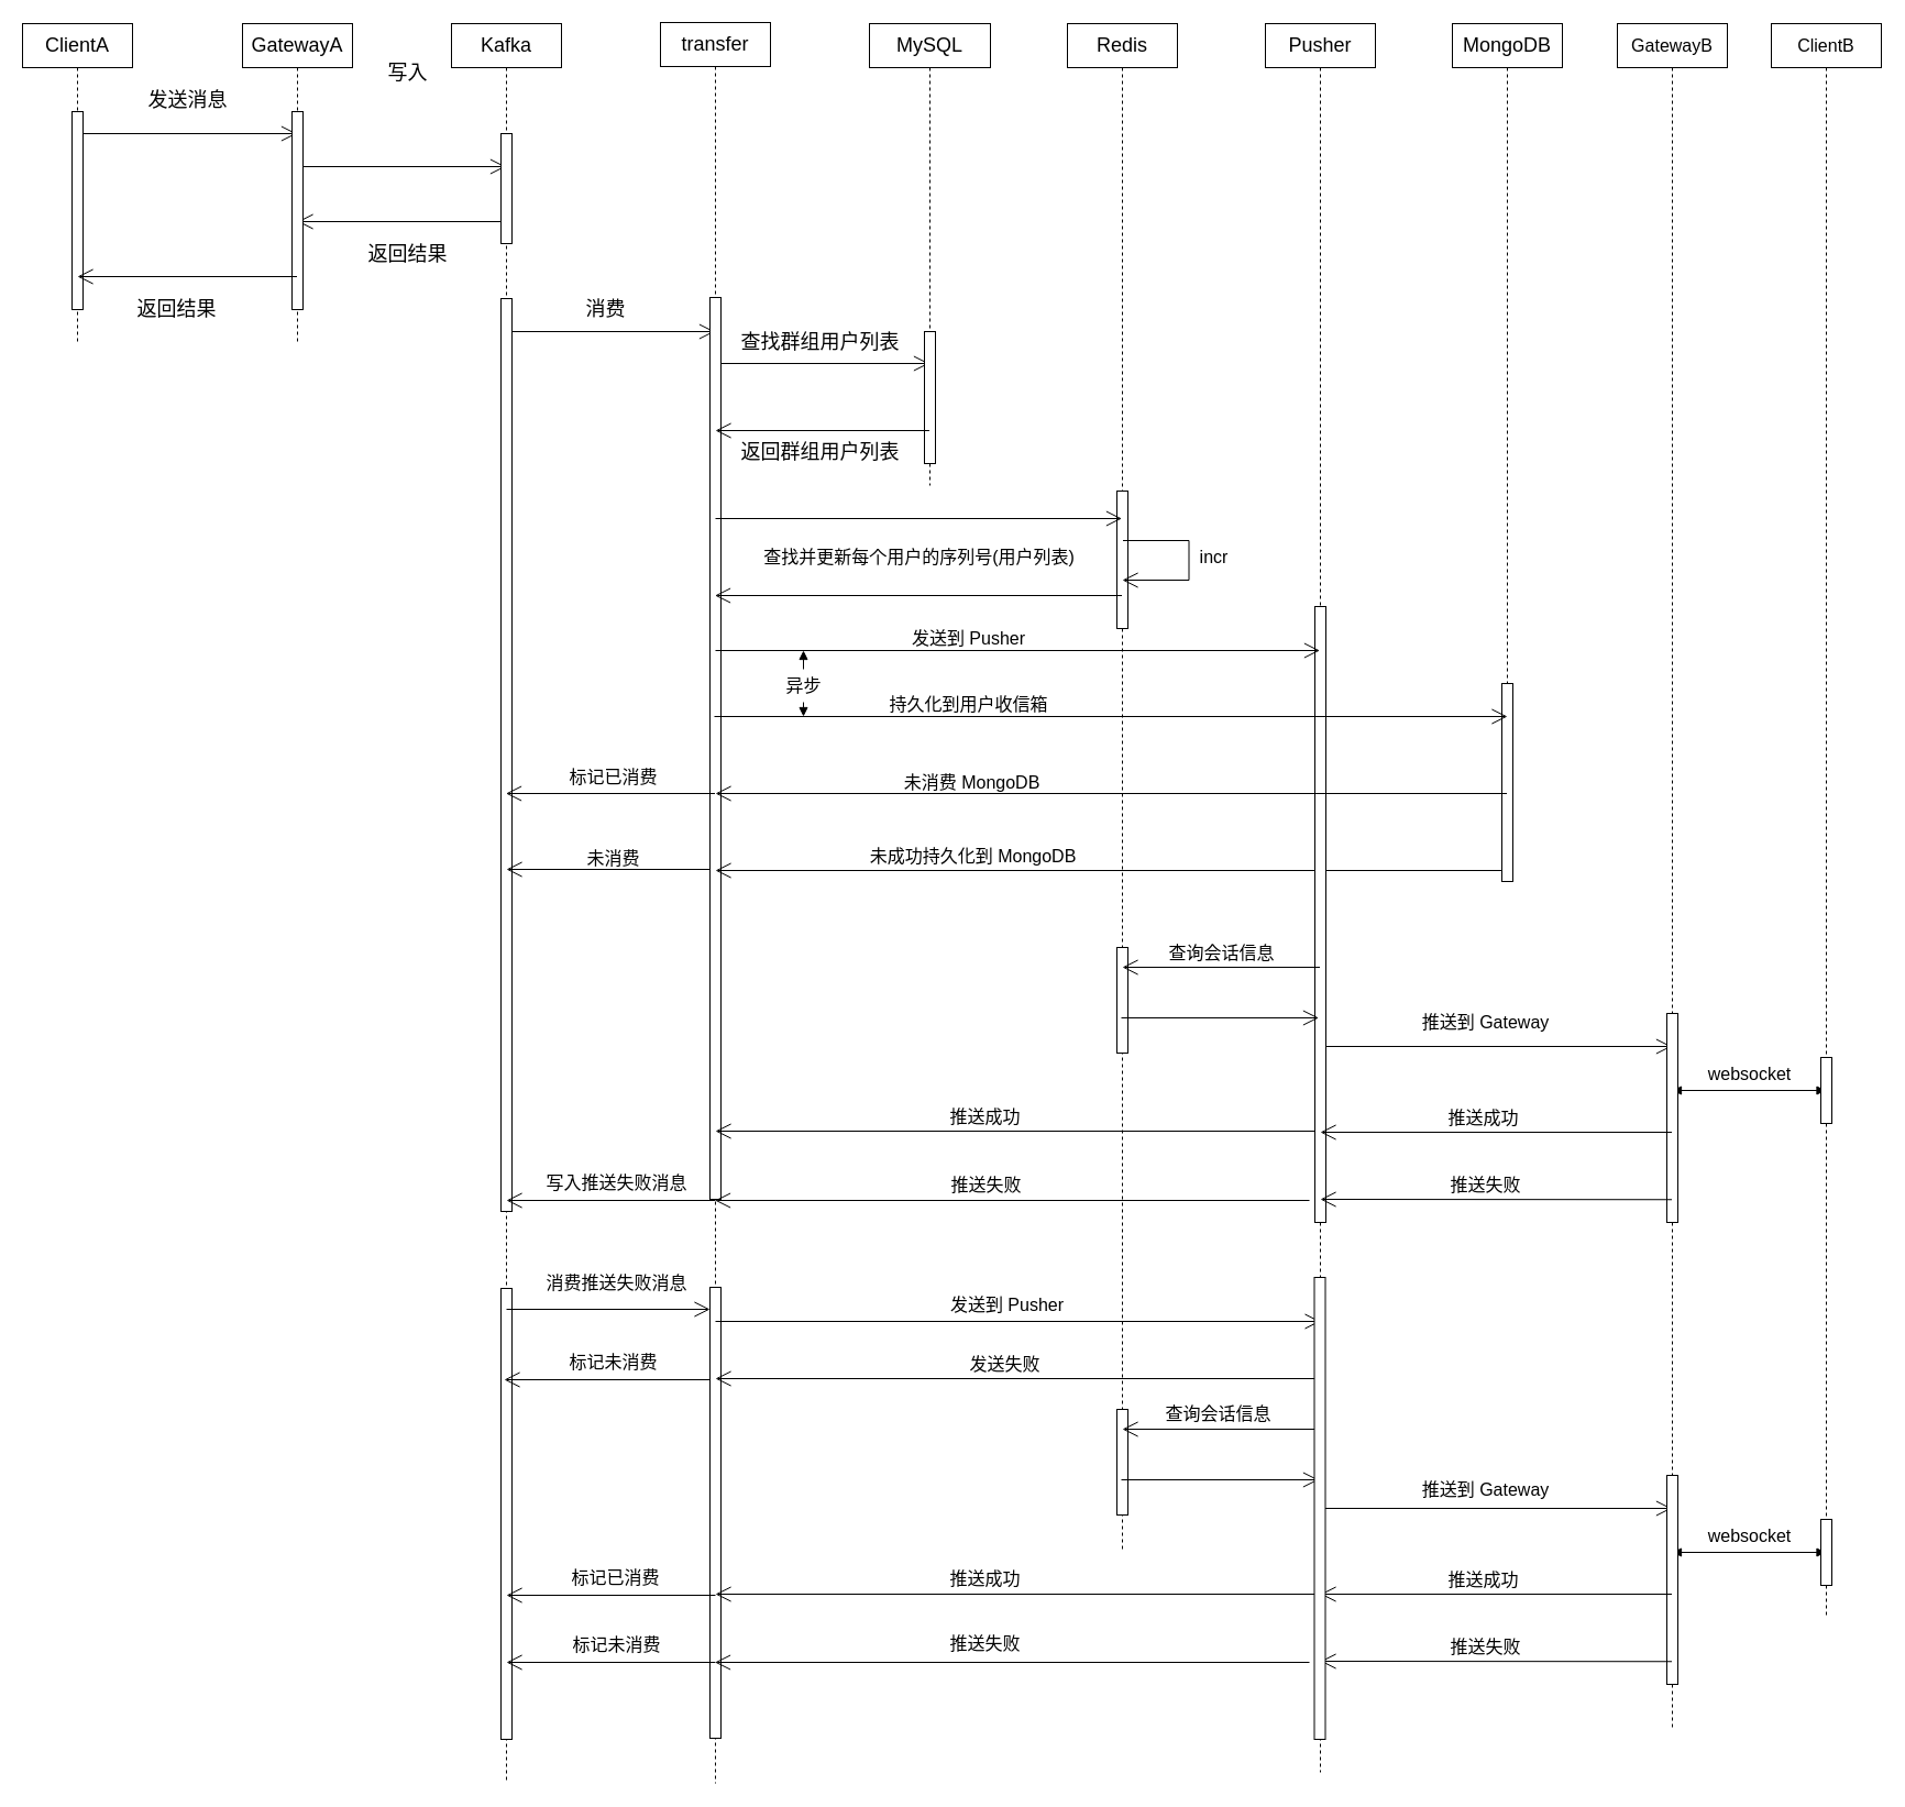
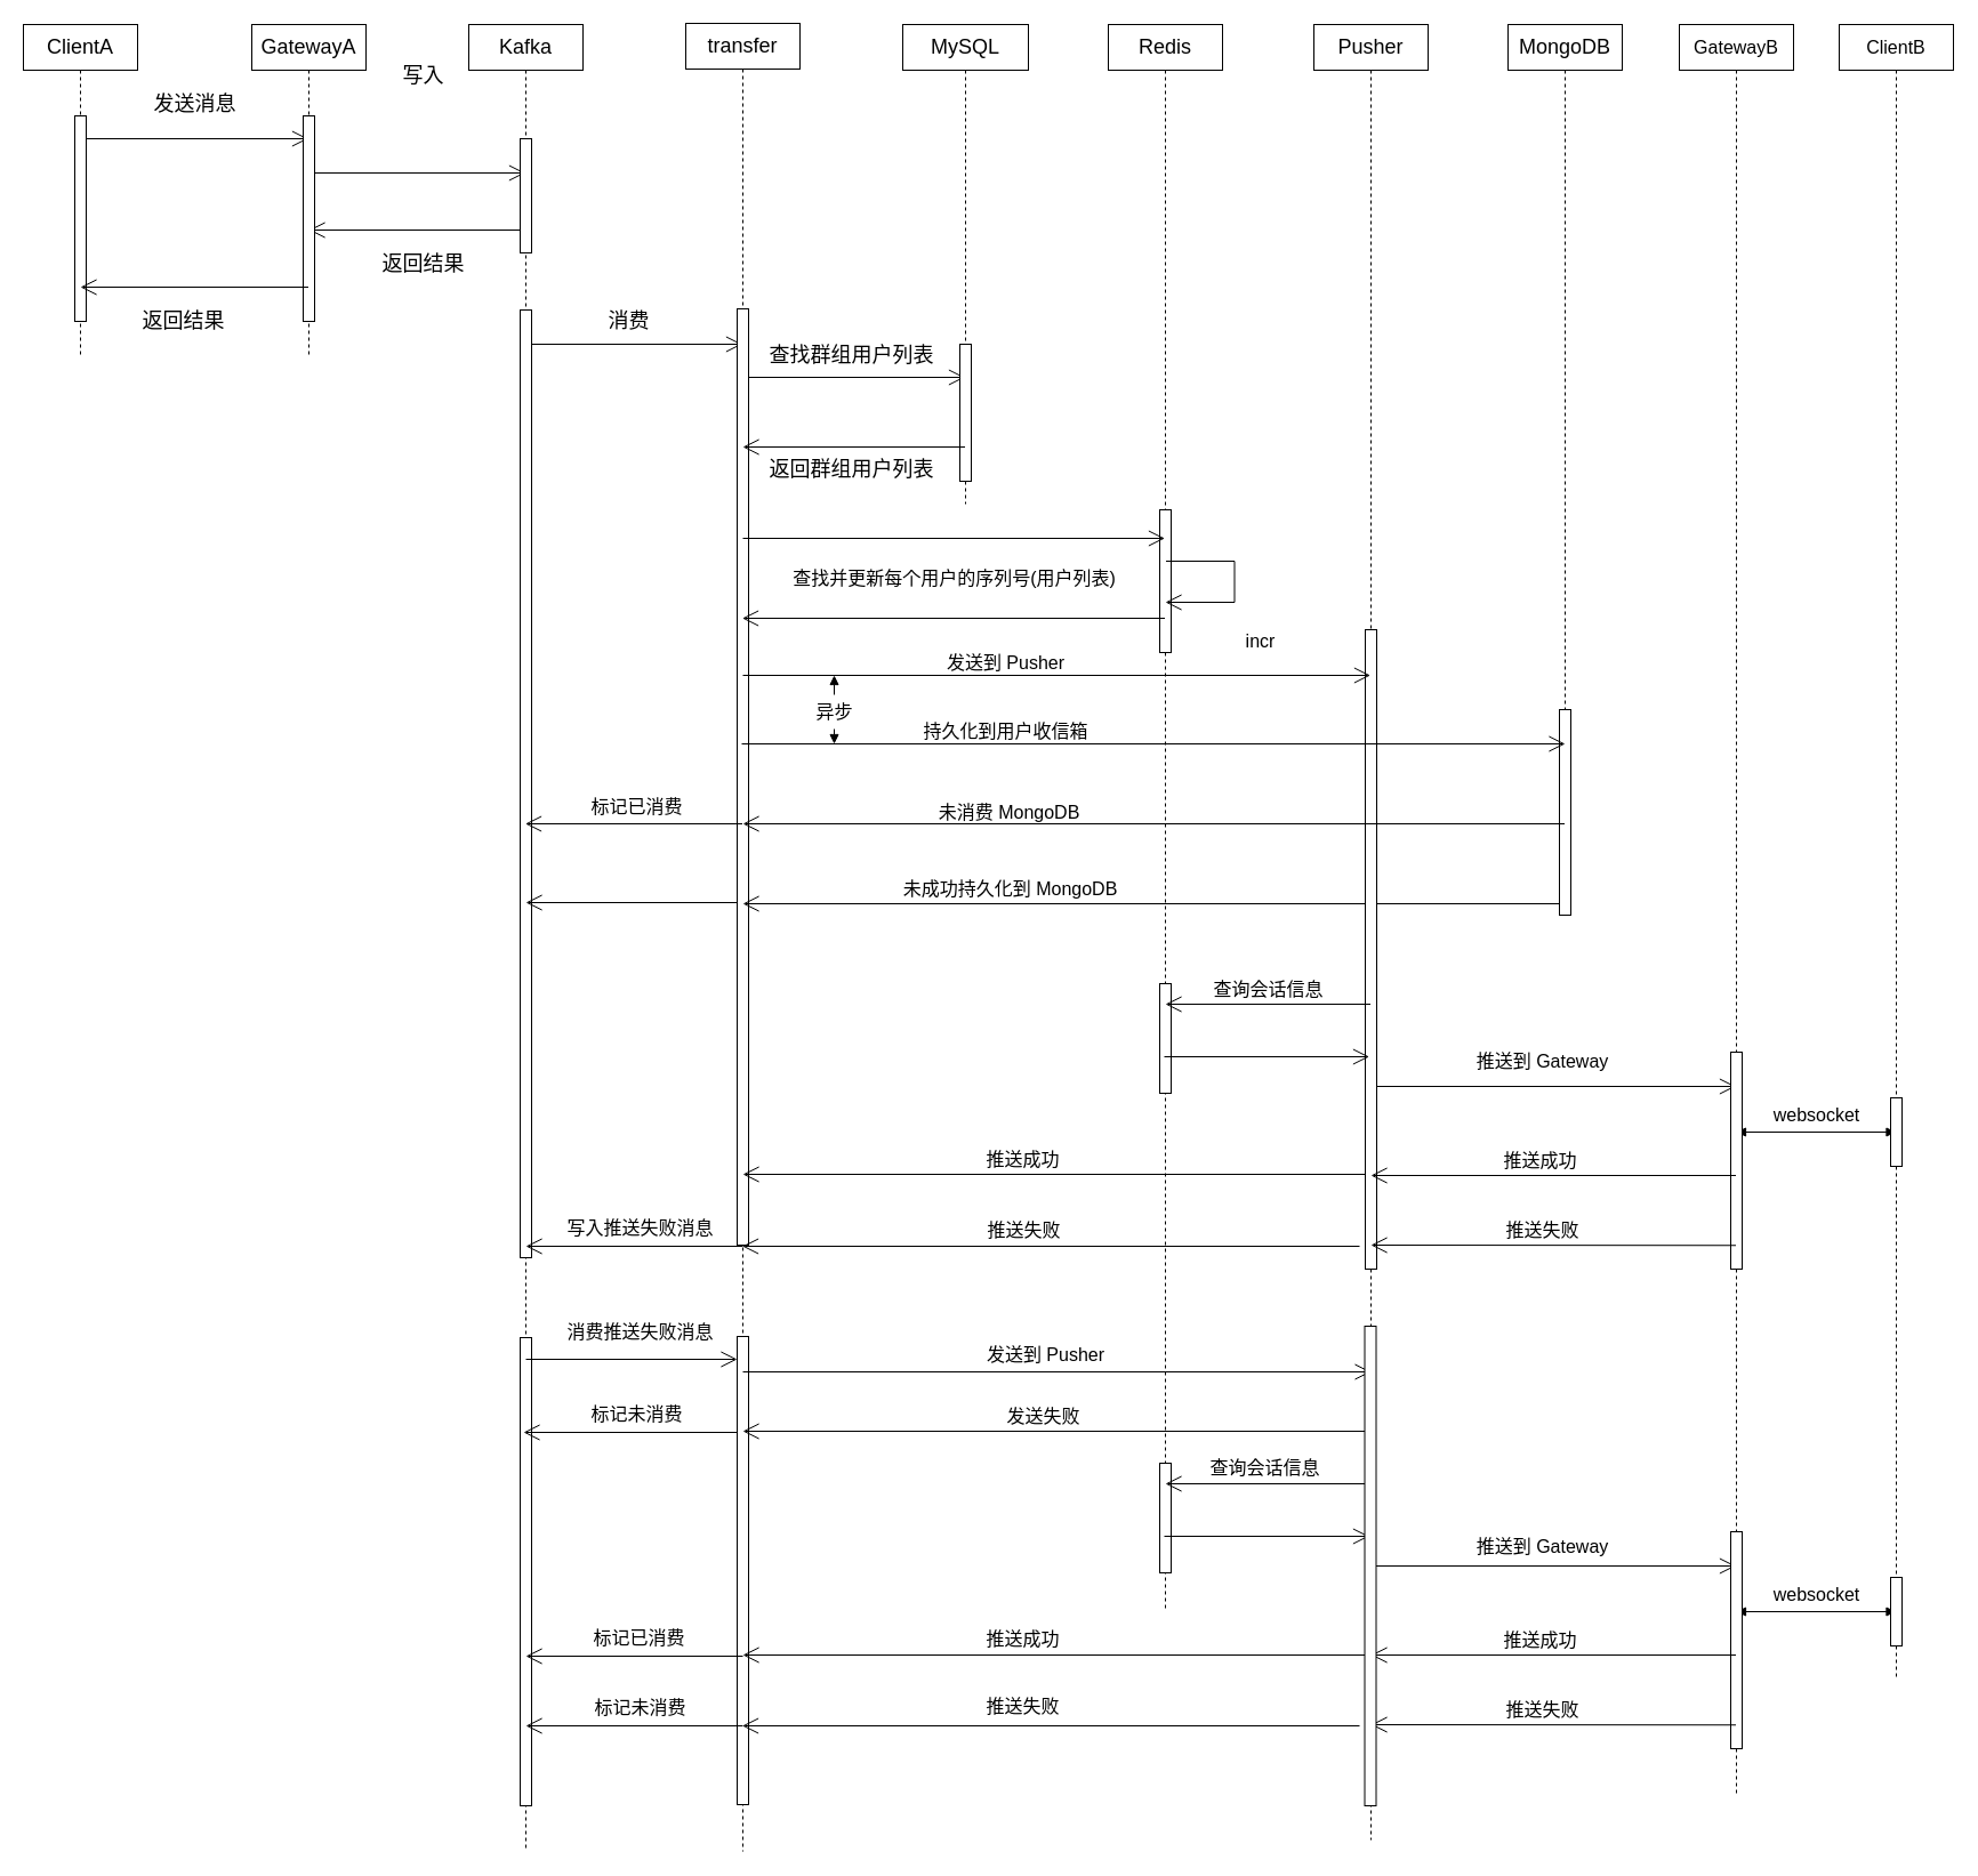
- <mxCell id="48" value="incr" style="text;html=1;align=center;verticalAlign=middle;resizable=0;points=[];autosize=1;strokeColor=none;fillColor=none;fontSize=16;" parent="1" vertex="1"><mxGeometry x="1078" y="491" width="50" height="30" as="geometry" /></mxCell>
+ <mxCell id="48" value="incr" style="text;html=1;align=center;verticalAlign=middle;resizable=0;points=[];autosize=1;strokeColor=none;fillColor=none;fontSize=16;" parent="1" vertex="1"><mxGeometry x="1078" y="546" width="50" height="30" as="geometry" /></mxCell>
- <mxCell id="78" value="未消费" style="text;html=1;align=center;verticalAlign=middle;resizable=0;points=[];autosize=1;strokeColor=none;fillColor=none;fontSize=16;" parent="1" vertex="1"><mxGeometry x="522" y="765" width="70" height="30" as="geometry" /></mxCell>
